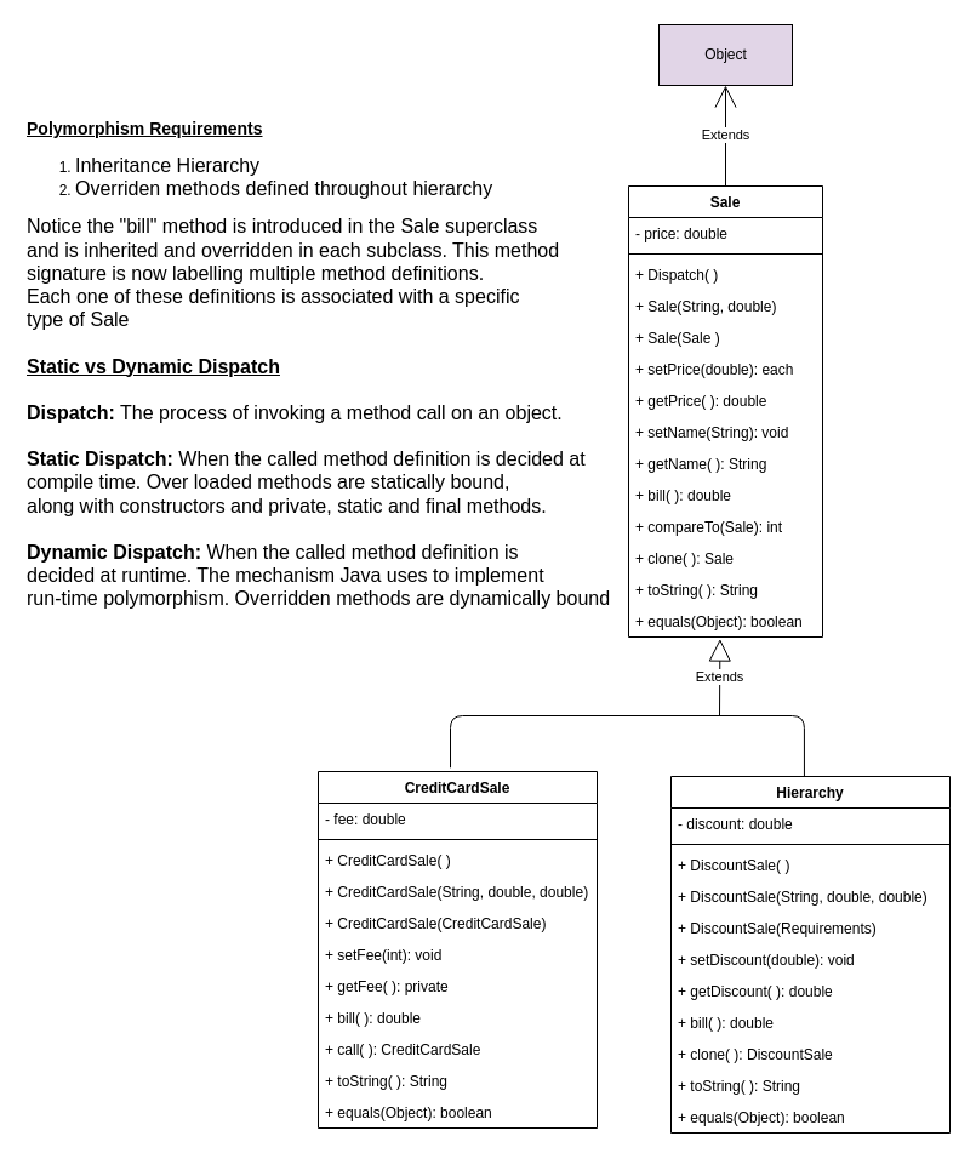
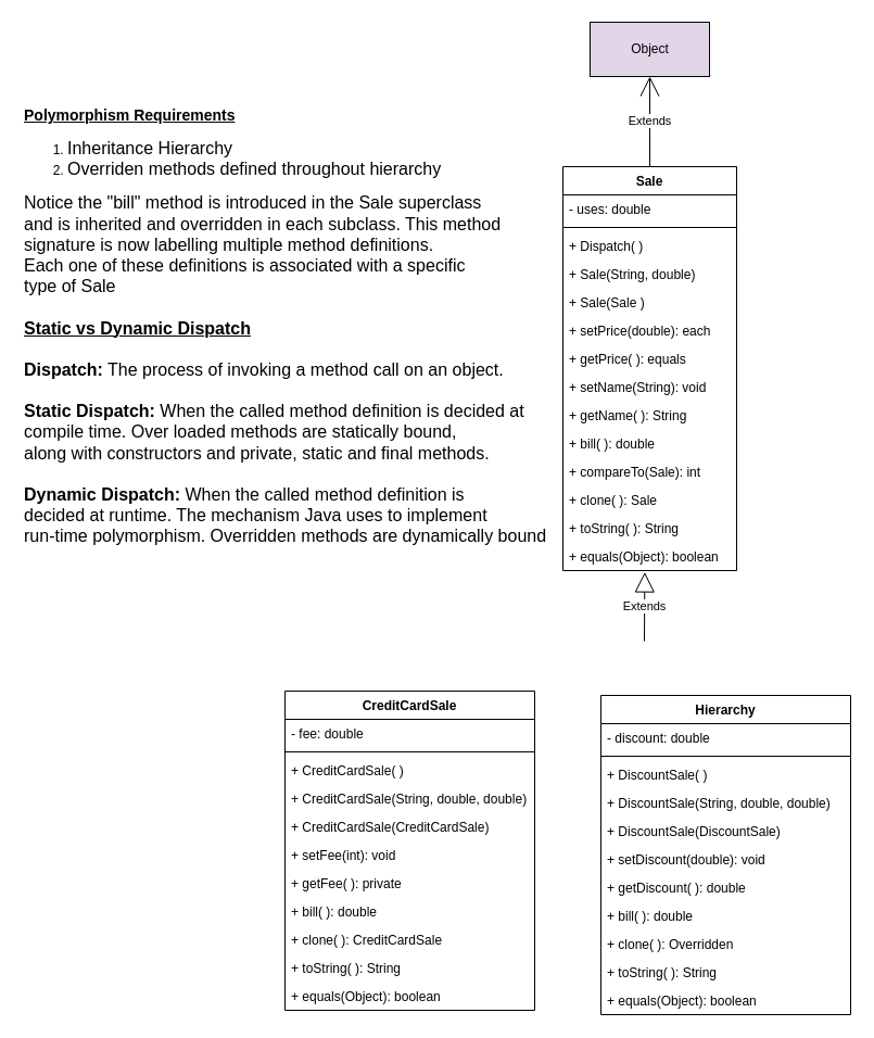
- <mxCell id="3" value="- price: double" style="text;strokeColor=none;fillColor=none;align=left;verticalAlign=top;spacingLeft=4;spacingRight=4;overflow=hidden;rotatable=0;points=[[0,0.5],[1,0.5]];portConstraint=eastwest;" vertex="1" parent="2"><mxGeometry y="26" width="160" height="26" as="geometry" /></mxCell>
+ <mxCell id="3" value="- uses: double" style="text;strokeColor=none;fillColor=none;align=left;verticalAlign=top;spacingLeft=4;spacingRight=4;overflow=hidden;rotatable=0;points=[[0,0.5],[1,0.5]];portConstraint=eastwest;" vertex="1" parent="2"><mxGeometry y="26" width="160" height="26" as="geometry" /></mxCell>
- <mxCell id="9" value="+ getPrice( ): double" style="text;strokeColor=none;fillColor=none;align=left;verticalAlign=top;spacingLeft=4;spacingRight=4;overflow=hidden;rotatable=0;points=[[0,0.5],[1,0.5]];portConstraint=eastwest;" vertex="1" parent="2"><mxGeometry y="164" width="160" height="26" as="geometry" /></mxCell>
+ <mxCell id="9" value="+ getPrice( ): equals" style="text;strokeColor=none;fillColor=none;align=left;verticalAlign=top;spacingLeft=4;spacingRight=4;overflow=hidden;rotatable=0;points=[[0,0.5],[1,0.5]];portConstraint=eastwest;" vertex="1" parent="2"><mxGeometry y="164" width="160" height="26" as="geometry" /></mxCell>
- <mxCell id="43" value="" style="endArrow=none;html=1;edgeStyle=orthogonalEdgeStyle;entryX=0.478;entryY=0;entryDx=0;entryDy=0;entryPerimeter=0;exitX=0.474;exitY=-0.011;exitDx=0;exitDy=0;exitPerimeter=0;" edge="1" parent="1" source="31" target="17"><mxGeometry relative="1" as="geometry"><mxPoint x="183" y="630" as="sourcePoint" /><mxPoint x="663" y="630" as="targetPoint" /><Array as="points"><mxPoint x="371" y="590" /><mxPoint x="663" y="590" /></Array></mxGeometry></mxCell>
- <mxCell id="22" value="+ DiscountSale(Requirements)" style="text;strokeColor=none;fillColor=none;align=left;verticalAlign=top;spacingLeft=4;spacingRight=4;overflow=hidden;rotatable=0;points=[[0,0.5],[1,0.5]];portConstraint=eastwest;" vertex="1" parent="17"><mxGeometry y="112" width="230" height="26" as="geometry" /></mxCell>
+ <mxCell id="22" value="+ DiscountSale(DiscountSale)" style="text;strokeColor=none;fillColor=none;align=left;verticalAlign=top;spacingLeft=4;spacingRight=4;overflow=hidden;rotatable=0;points=[[0,0.5],[1,0.5]];portConstraint=eastwest;" vertex="1" parent="17"><mxGeometry y="112" width="230" height="26" as="geometry" /></mxCell>
- <mxCell id="40" value="+ call( ): CreditCardSale" style="text;strokeColor=none;fillColor=none;align=left;verticalAlign=top;spacingLeft=4;spacingRight=4;overflow=hidden;rotatable=0;points=[[0,0.5],[1,0.5]];portConstraint=eastwest;" vertex="1" parent="31"><mxGeometry y="216" width="230" height="26" as="geometry" /></mxCell>
+ <mxCell id="40" value="+ clone( ): CreditCardSale" style="text;strokeColor=none;fillColor=none;align=left;verticalAlign=top;spacingLeft=4;spacingRight=4;overflow=hidden;rotatable=0;points=[[0,0.5],[1,0.5]];portConstraint=eastwest;" vertex="1" parent="31"><mxGeometry y="216" width="230" height="26" as="geometry" /></mxCell>
- <mxCell id="26" value="+ clone( ): DiscountSale" style="text;strokeColor=none;fillColor=none;align=left;verticalAlign=top;spacingLeft=4;spacingRight=4;overflow=hidden;rotatable=0;points=[[0,0.5],[1,0.5]];portConstraint=eastwest;" vertex="1" parent="17"><mxGeometry y="216" width="230" height="26" as="geometry" /></mxCell>
+ <mxCell id="26" value="+ clone( ): Overridden" style="text;strokeColor=none;fillColor=none;align=left;verticalAlign=top;spacingLeft=4;spacingRight=4;overflow=hidden;rotatable=0;points=[[0,0.5],[1,0.5]];portConstraint=eastwest;" vertex="1" parent="17"><mxGeometry y="216" width="230" height="26" as="geometry" /></mxCell>
